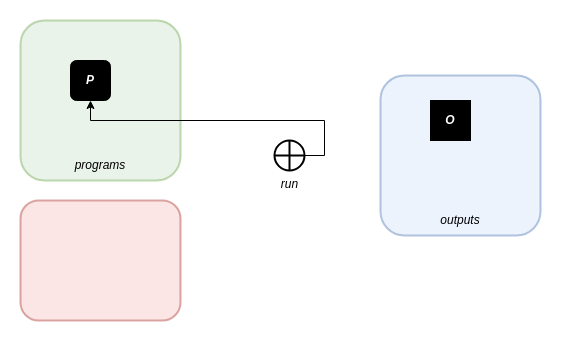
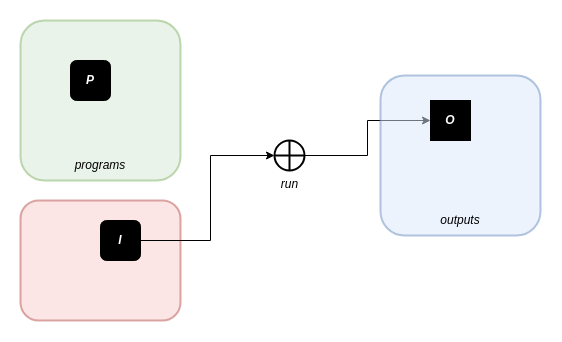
- <mxCell id="8" style="edgeStyle=orthogonalEdgeStyle;rounded=0;orthogonalLoop=1;jettySize=auto;html=1;exitX=1;exitY=0.5;exitDx=0;exitDy=0;exitPerimeter=0;" edge="1" parent="2" source="9" target="5"><mxGeometry relative="1" as="geometry" /></mxCell>
+ <mxCell id="8" style="edgeStyle=orthogonalEdgeStyle;rounded=0;orthogonalLoop=1;jettySize=auto;html=1;exitX=1;exitY=0.5;exitDx=0;exitDy=0;exitPerimeter=0;entryX=0;entryY=0.5;entryDx=0;entryDy=0;" edge="1" parent="2" source="9" target="11"><mxGeometry relative="1" as="geometry" /></mxCell>
+ <mxCell id="6" style="edgeStyle=orthogonalEdgeStyle;rounded=0;orthogonalLoop=1;jettySize=auto;html=1;exitX=1;exitY=0.5;exitDx=0;exitDy=0;entryX=0;entryY=0.5;entryDx=0;entryDy=0;entryPerimeter=0;" edge="1" parent="2" source="7" target="9"><mxGeometry relative="1" as="geometry"><Array as="points"><mxPoint x="210" y="240" /><mxPoint x="210" y="155" /></Array></mxGeometry></mxCell>
+ <mxCell id="7" value="&lt;font style=&quot;background-color: rgb(0, 0, 0);&quot; color=&quot;#ffffff&quot;&gt;&lt;b&gt;&lt;i&gt;I&lt;/i&gt;&lt;/b&gt;&lt;/font&gt;" style="rounded=1;whiteSpace=wrap;html=1;fillColor=#000000;" vertex="1" parent="2"><mxGeometry x="100" y="220" width="40" height="40" as="geometry" /></mxCell>
